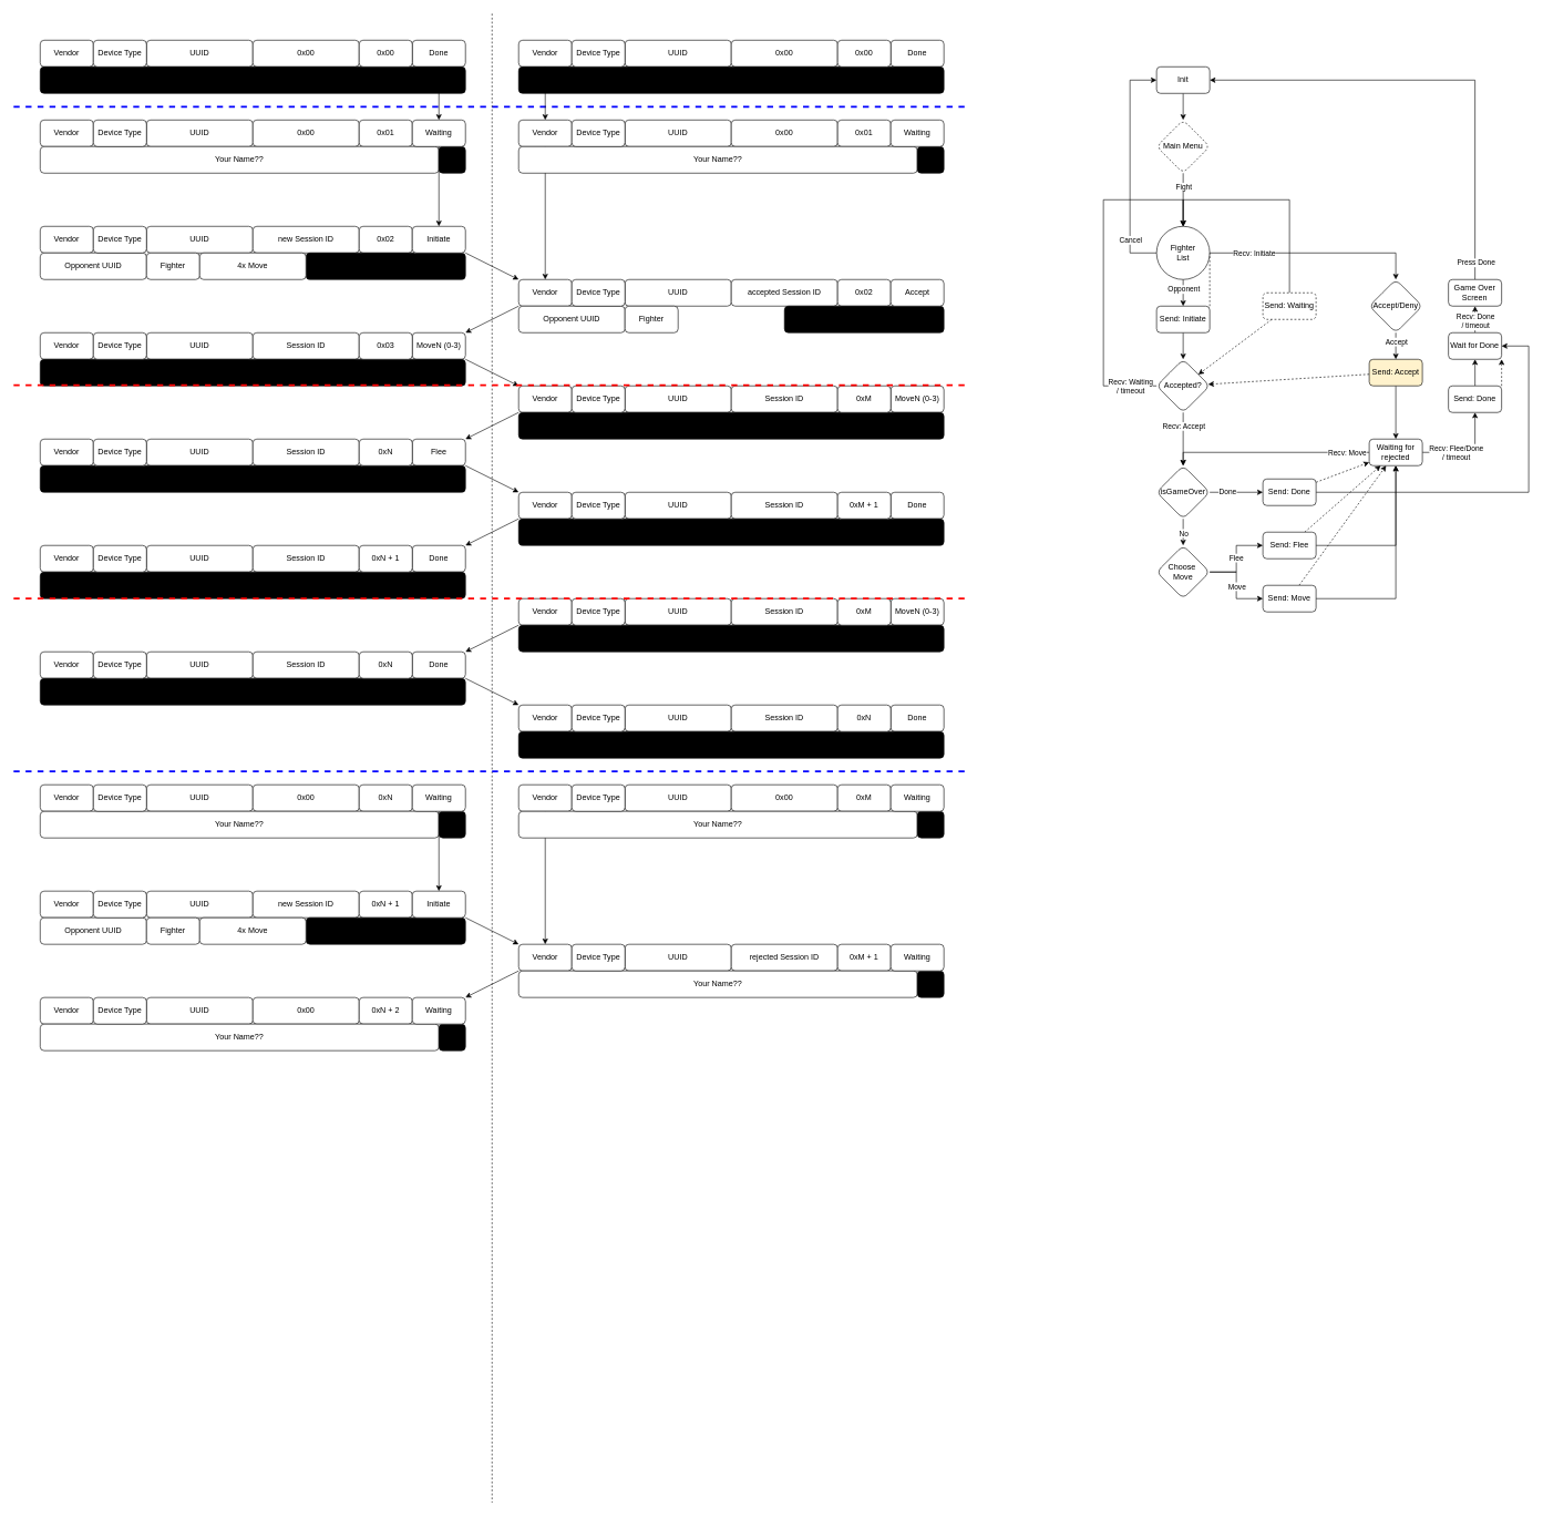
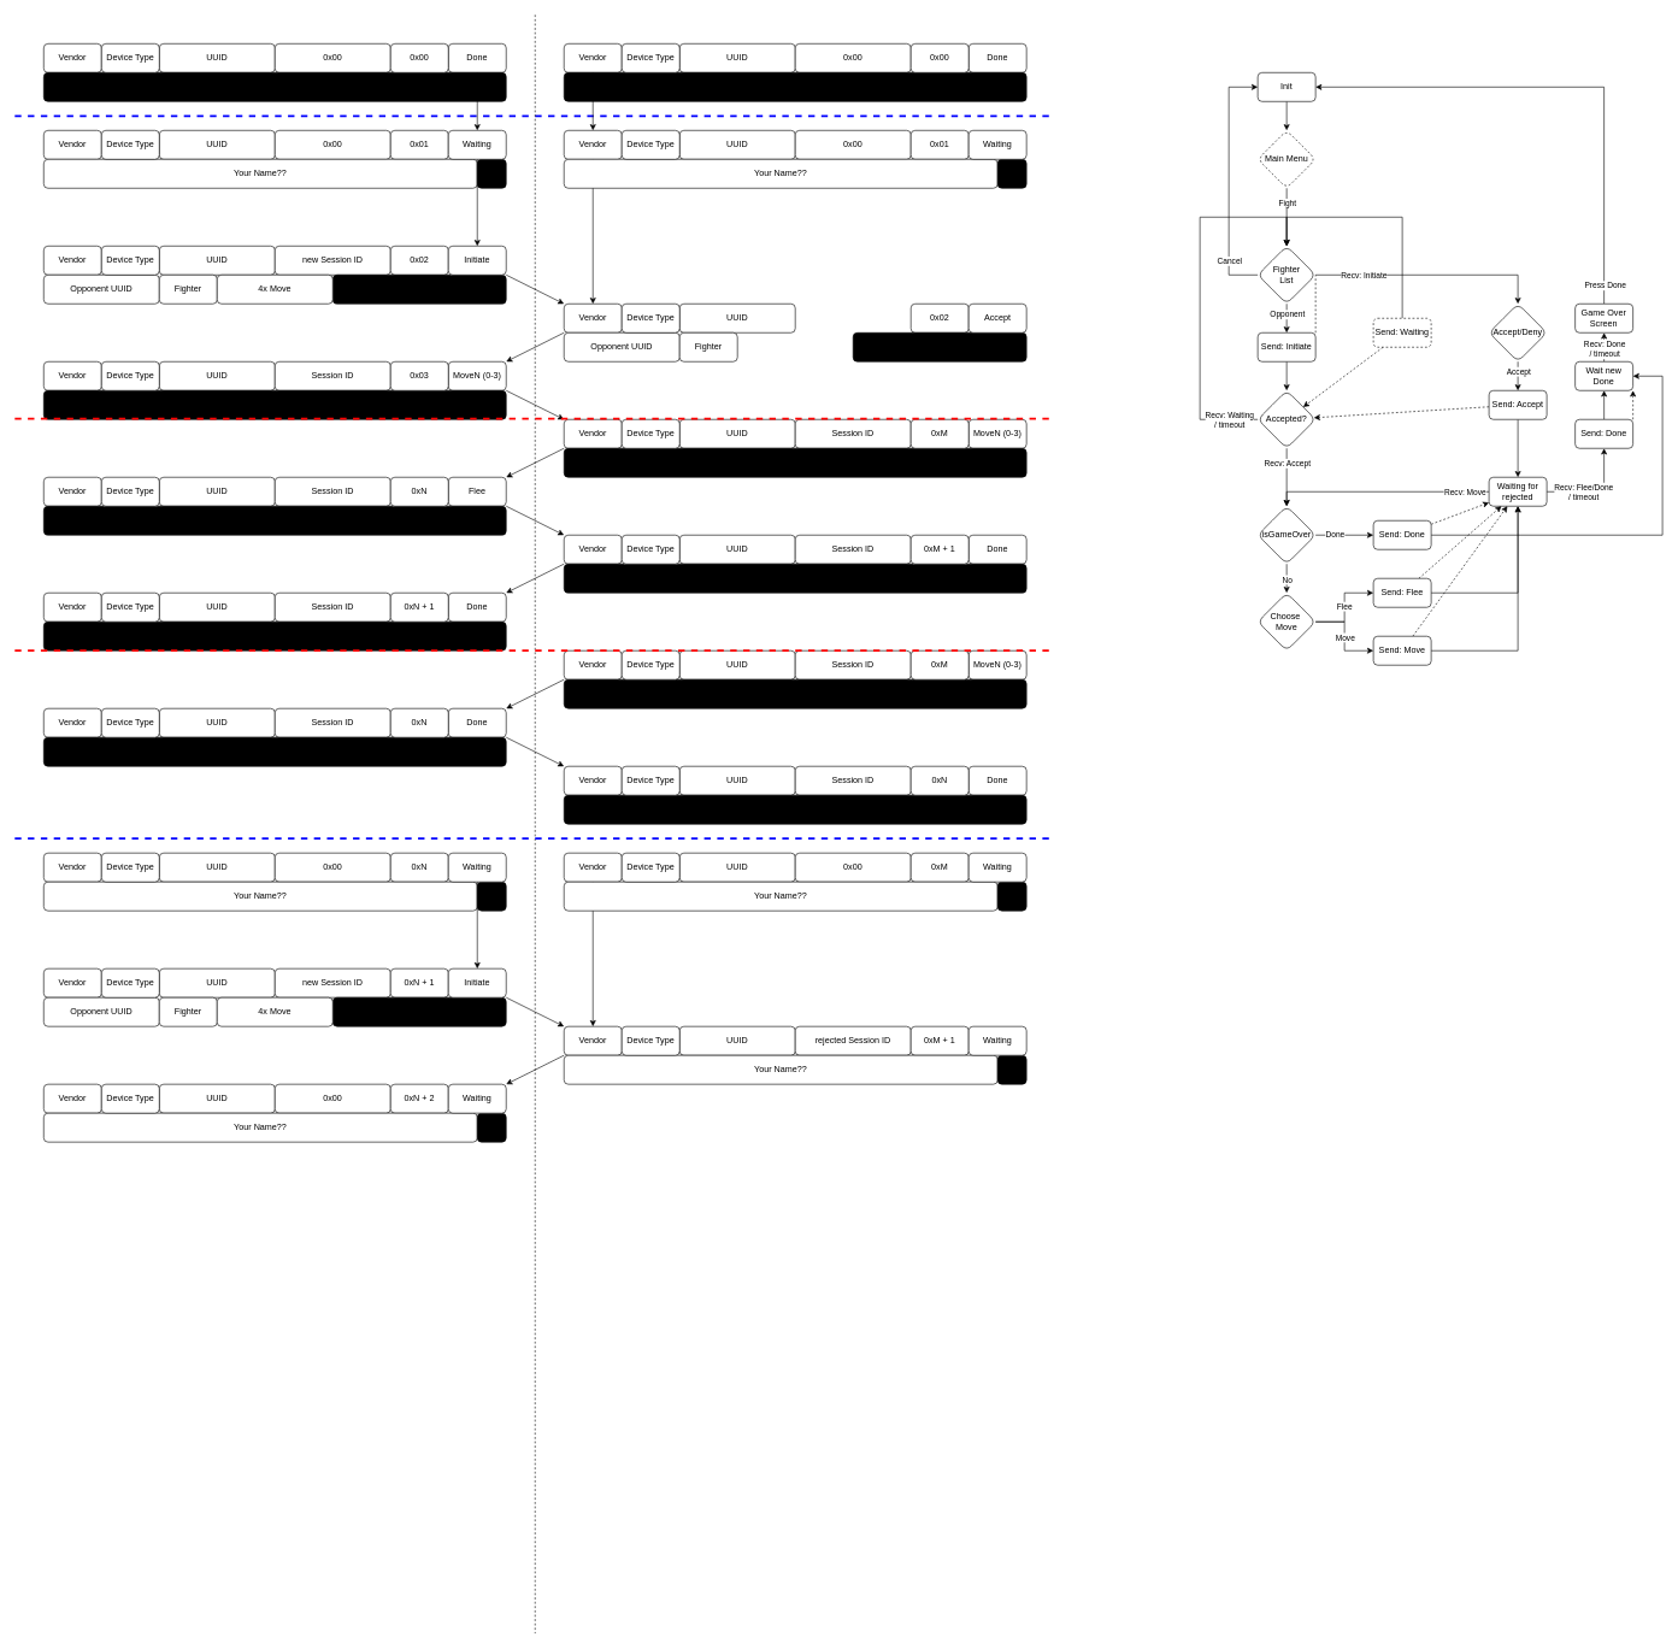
- <mxCell id="21" value="Fighter&lt;br&gt;List" style="ellipse;whiteSpace=wrap;html=1;" vertex="1" parent="1"><mxGeometry x="1740" y="340" width="80" height="80" as="geometry" /></mxCell>
+ <mxCell id="21" value="Fighter&lt;br&gt;List" style="rhombus;whiteSpace=wrap;html=1;rounded=1;" vertex="1" parent="1"><mxGeometry x="1740" y="340" width="80" height="80" as="geometry" /></mxCell>
- <mxCell id="71" value="accepted Session ID" style="rounded=1;whiteSpace=wrap;html=1;" vertex="1" parent="68"><mxGeometry x="320" width="160" height="40" as="geometry" /></mxCell>
- <mxCell id="195" value="Wait for Done" style="rounded=1;whiteSpace=wrap;html=1;" vertex="1" parent="1"><mxGeometry x="2179.23" y="500" width="80" height="40" as="geometry" /></mxCell>
+ <mxCell id="195" value="Wait new Done" style="rounded=1;whiteSpace=wrap;html=1;" vertex="1" parent="1"><mxGeometry x="2179.23" y="500" width="80" height="40" as="geometry" /></mxCell>
- <mxCell id="176" value="Send: Accept" style="rounded=1;whiteSpace=wrap;html=1;fillColor=#fff2cc;" vertex="1" parent="1"><mxGeometry x="2060" y="540" width="80" height="40" as="geometry" /></mxCell>
+ <mxCell id="176" value="Send: Accept" style="rounded=1;whiteSpace=wrap;html=1;" vertex="1" parent="1"><mxGeometry x="2060" y="540" width="80" height="40" as="geometry" /></mxCell>
